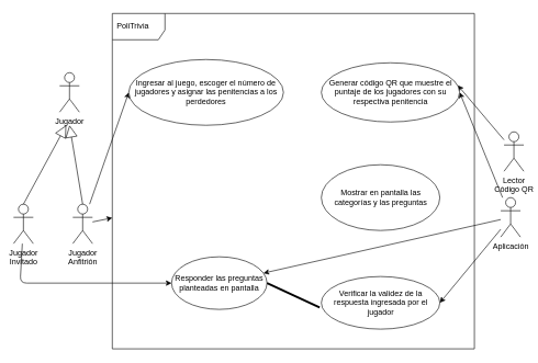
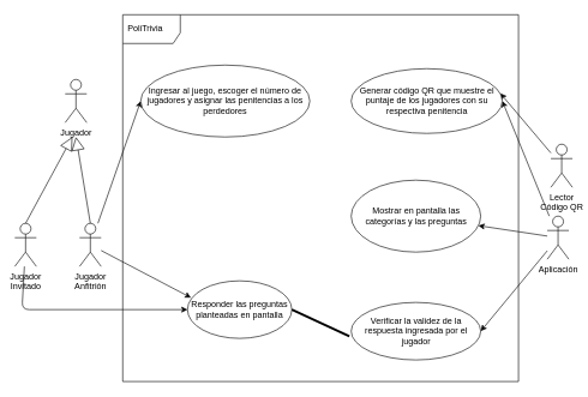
- <mxCell id="4" style="edgeStyle=none;html=1;" parent="1" source="5" target="2" edge="1"><mxGeometry relative="1" as="geometry" /></mxCell>
+ <mxCell id="4" style="edgeStyle=none;html=1;entryX=0.033;entryY=0.292;entryDx=0;entryDy=0;entryPerimeter=0;" parent="1" source="5" target="19" edge="1"><mxGeometry relative="1" as="geometry" /></mxCell>
- <mxCell id="8" value="" style="edgeStyle=none;html=1;" parent="1" source="11" target="19" edge="1"><mxGeometry relative="1" as="geometry" /></mxCell>
+ <mxCell id="8" value="" style="edgeStyle=none;html=1;" parent="1" source="11" target="21" edge="1"><mxGeometry relative="1" as="geometry" /></mxCell>
